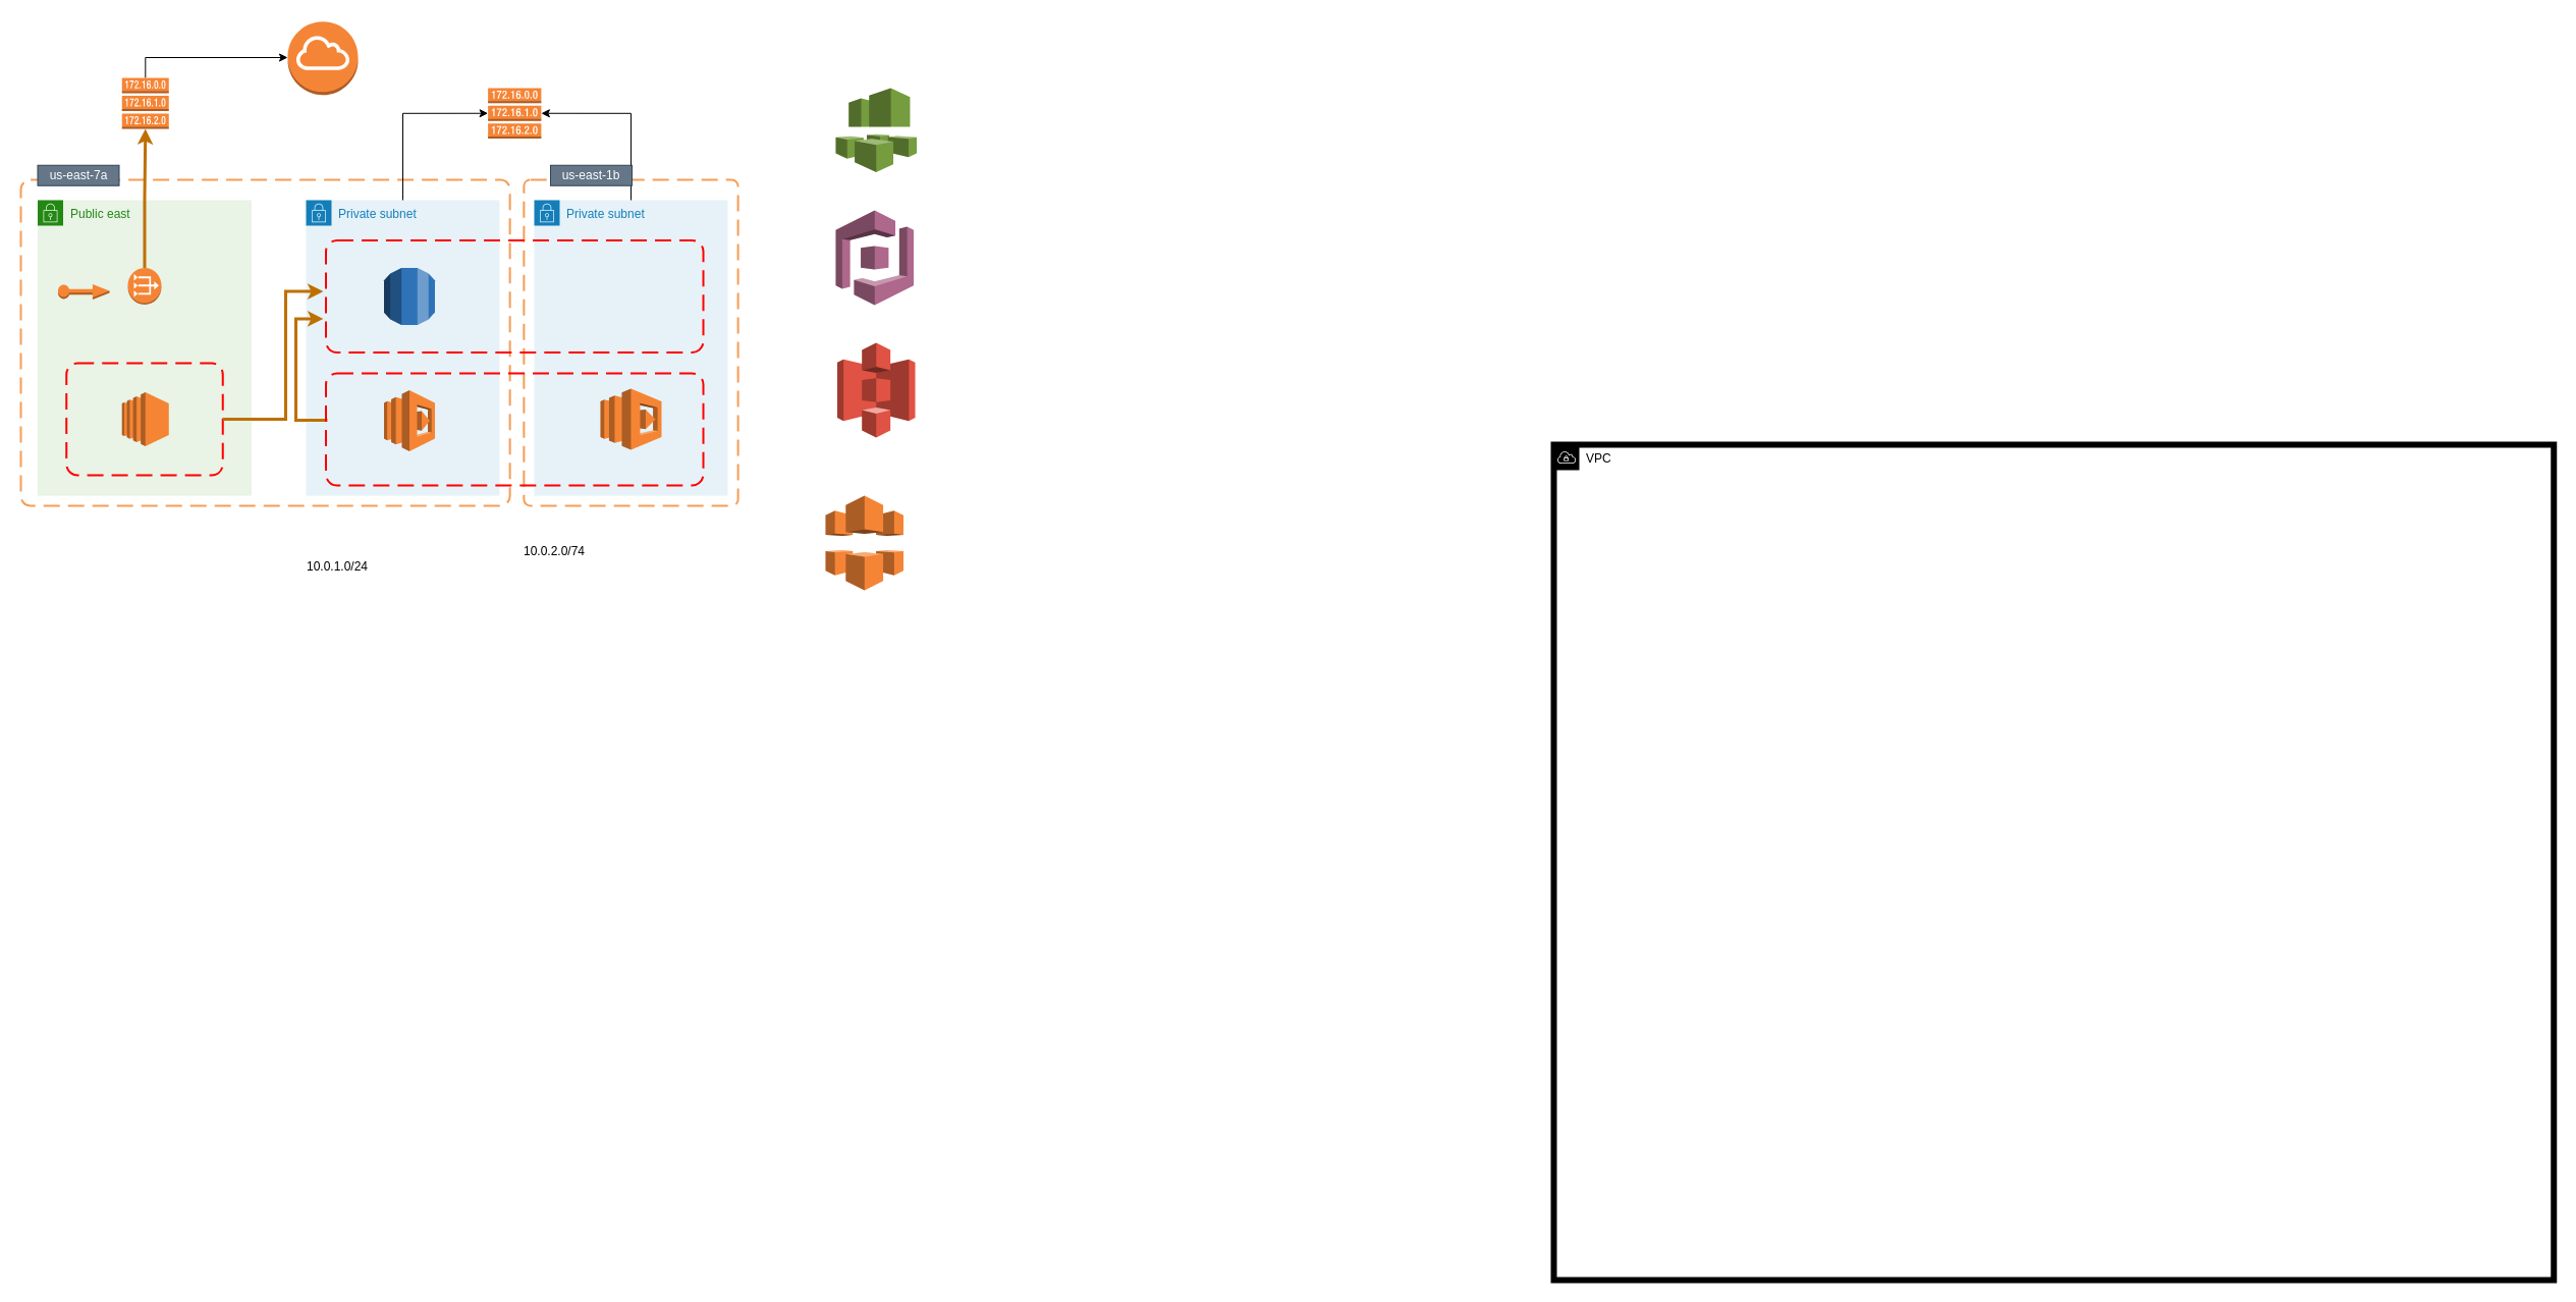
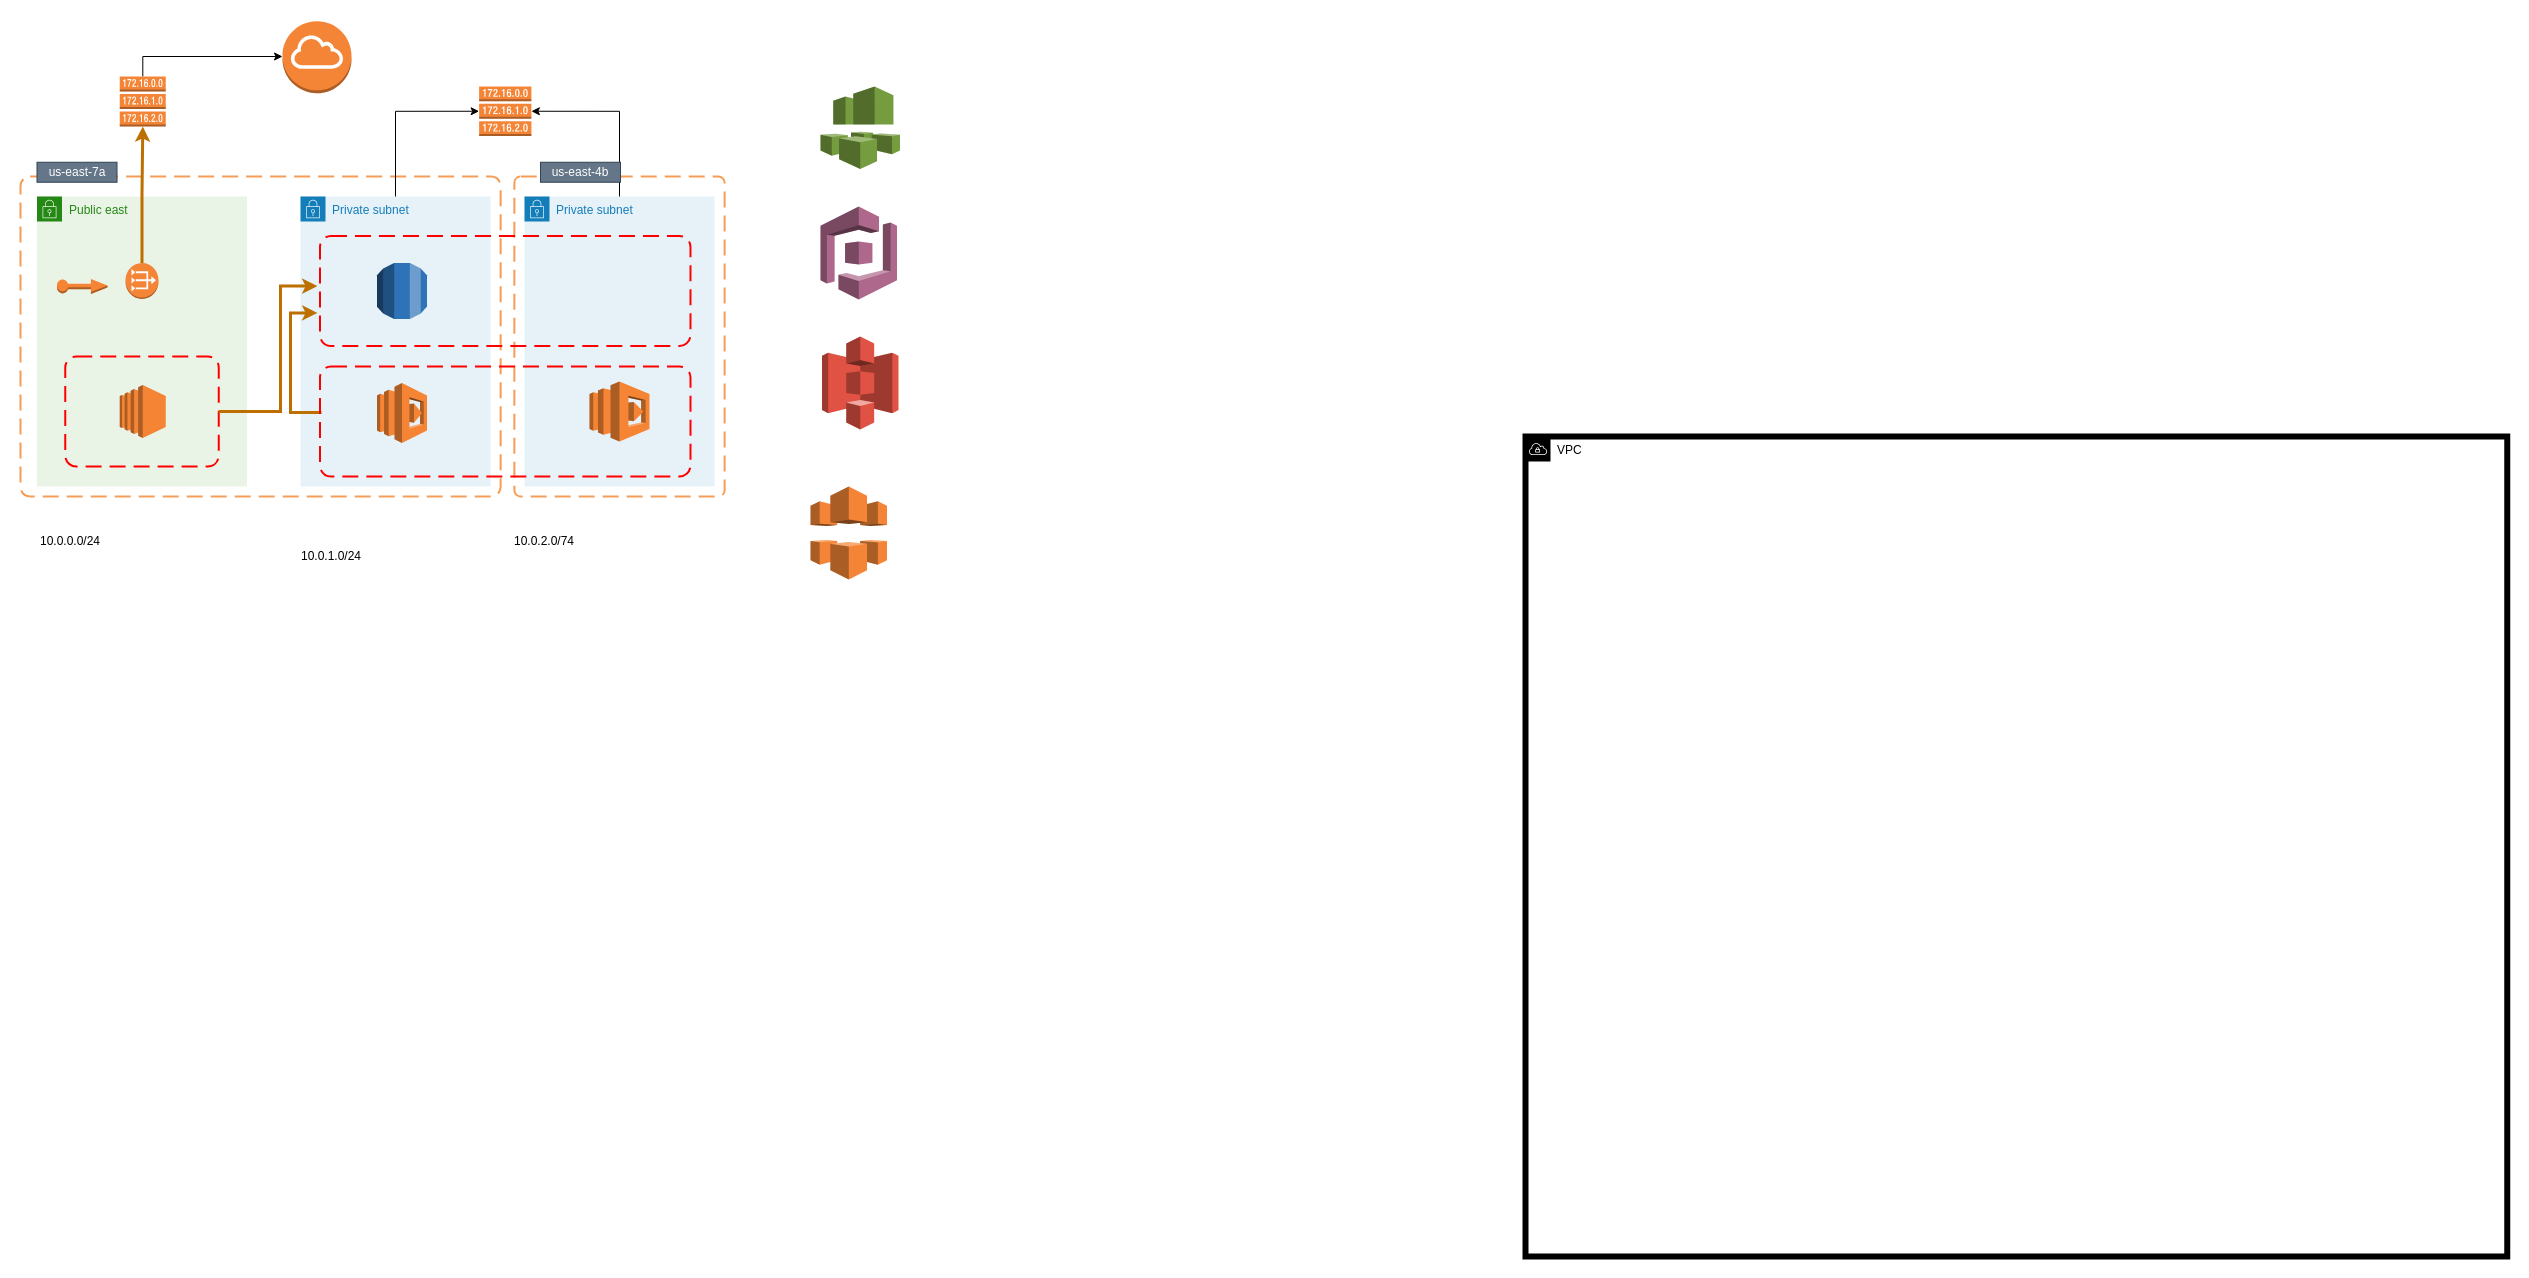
- <mxCell id="31" value="us-east-1b" style="text;html=1;align=center;verticalAlign=middle;whiteSpace=wrap;rounded=0;fillColor=#647687;strokeColor=#314354;fontColor=#ffffff;" vertex="1" parent="1"><mxGeometry x="540" y="161.75" width="80" height="20" as="geometry" /></mxCell>
+ <mxCell id="31" value="us-east-4b" style="text;html=1;align=center;verticalAlign=middle;whiteSpace=wrap;rounded=0;fillColor=#647687;strokeColor=#314354;fontColor=#ffffff;" vertex="1" parent="1"><mxGeometry x="540" y="161.75" width="80" height="20" as="geometry" /></mxCell>
+ <mxCell id="27" value="10.0.0.0/24" style="text;html=1;strokeColor=none;fillColor=none;align=center;verticalAlign=middle;whiteSpace=wrap;rounded=0;" vertex="1" parent="1"><mxGeometry x="50" y="531" width="40" height="20" as="geometry" /></mxCell>
